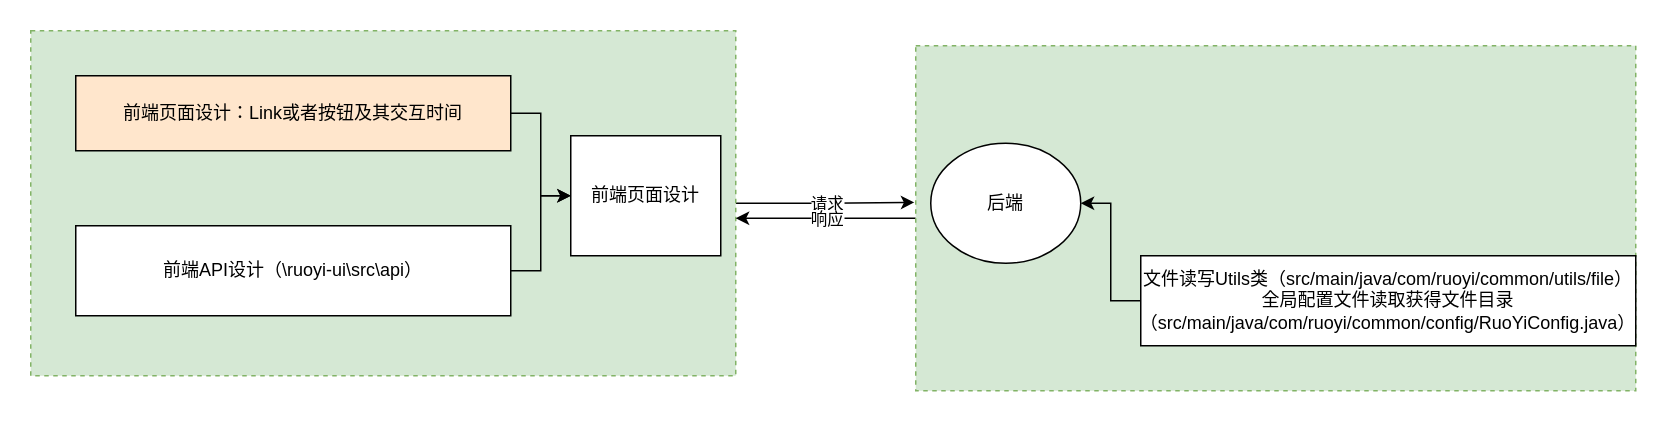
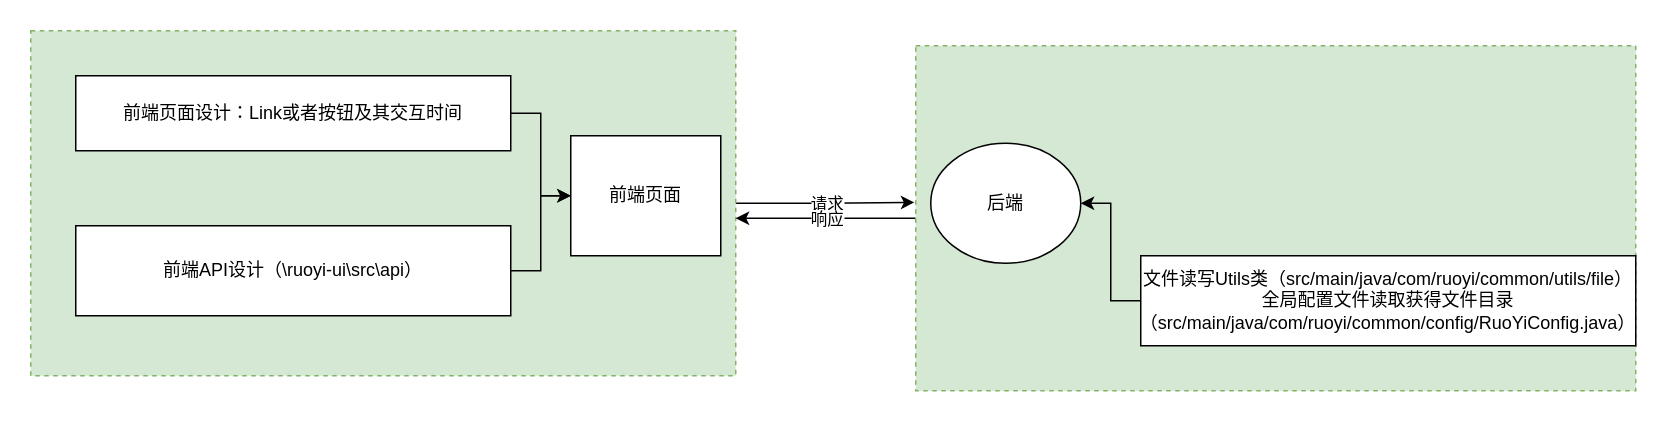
- <mxCell id="6" value="前端页面设计：Link或者按钮及其交互时间" style="rounded=0;whiteSpace=wrap;html=1;fillColor=#ffe6cc;" vertex="1" parent="1"><mxGeometry x="50" y="50" width="290" height="50" as="geometry" /></mxCell>
+ <mxCell id="6" value="前端页面设计：Link或者按钮及其交互时间" style="rounded=0;whiteSpace=wrap;html=1;" vertex="1" parent="1"><mxGeometry x="50" y="50" width="290" height="50" as="geometry" /></mxCell>
- <mxCell id="9" value="前端页面设计" style="rounded=0;whiteSpace=wrap;html=1;" vertex="1" parent="1"><mxGeometry x="380" y="90" width="100" height="80" as="geometry" /></mxCell>
+ <mxCell id="9" value="前端页面" style="rounded=0;whiteSpace=wrap;html=1;" vertex="1" parent="1"><mxGeometry x="380" y="90" width="100" height="80" as="geometry" /></mxCell>
